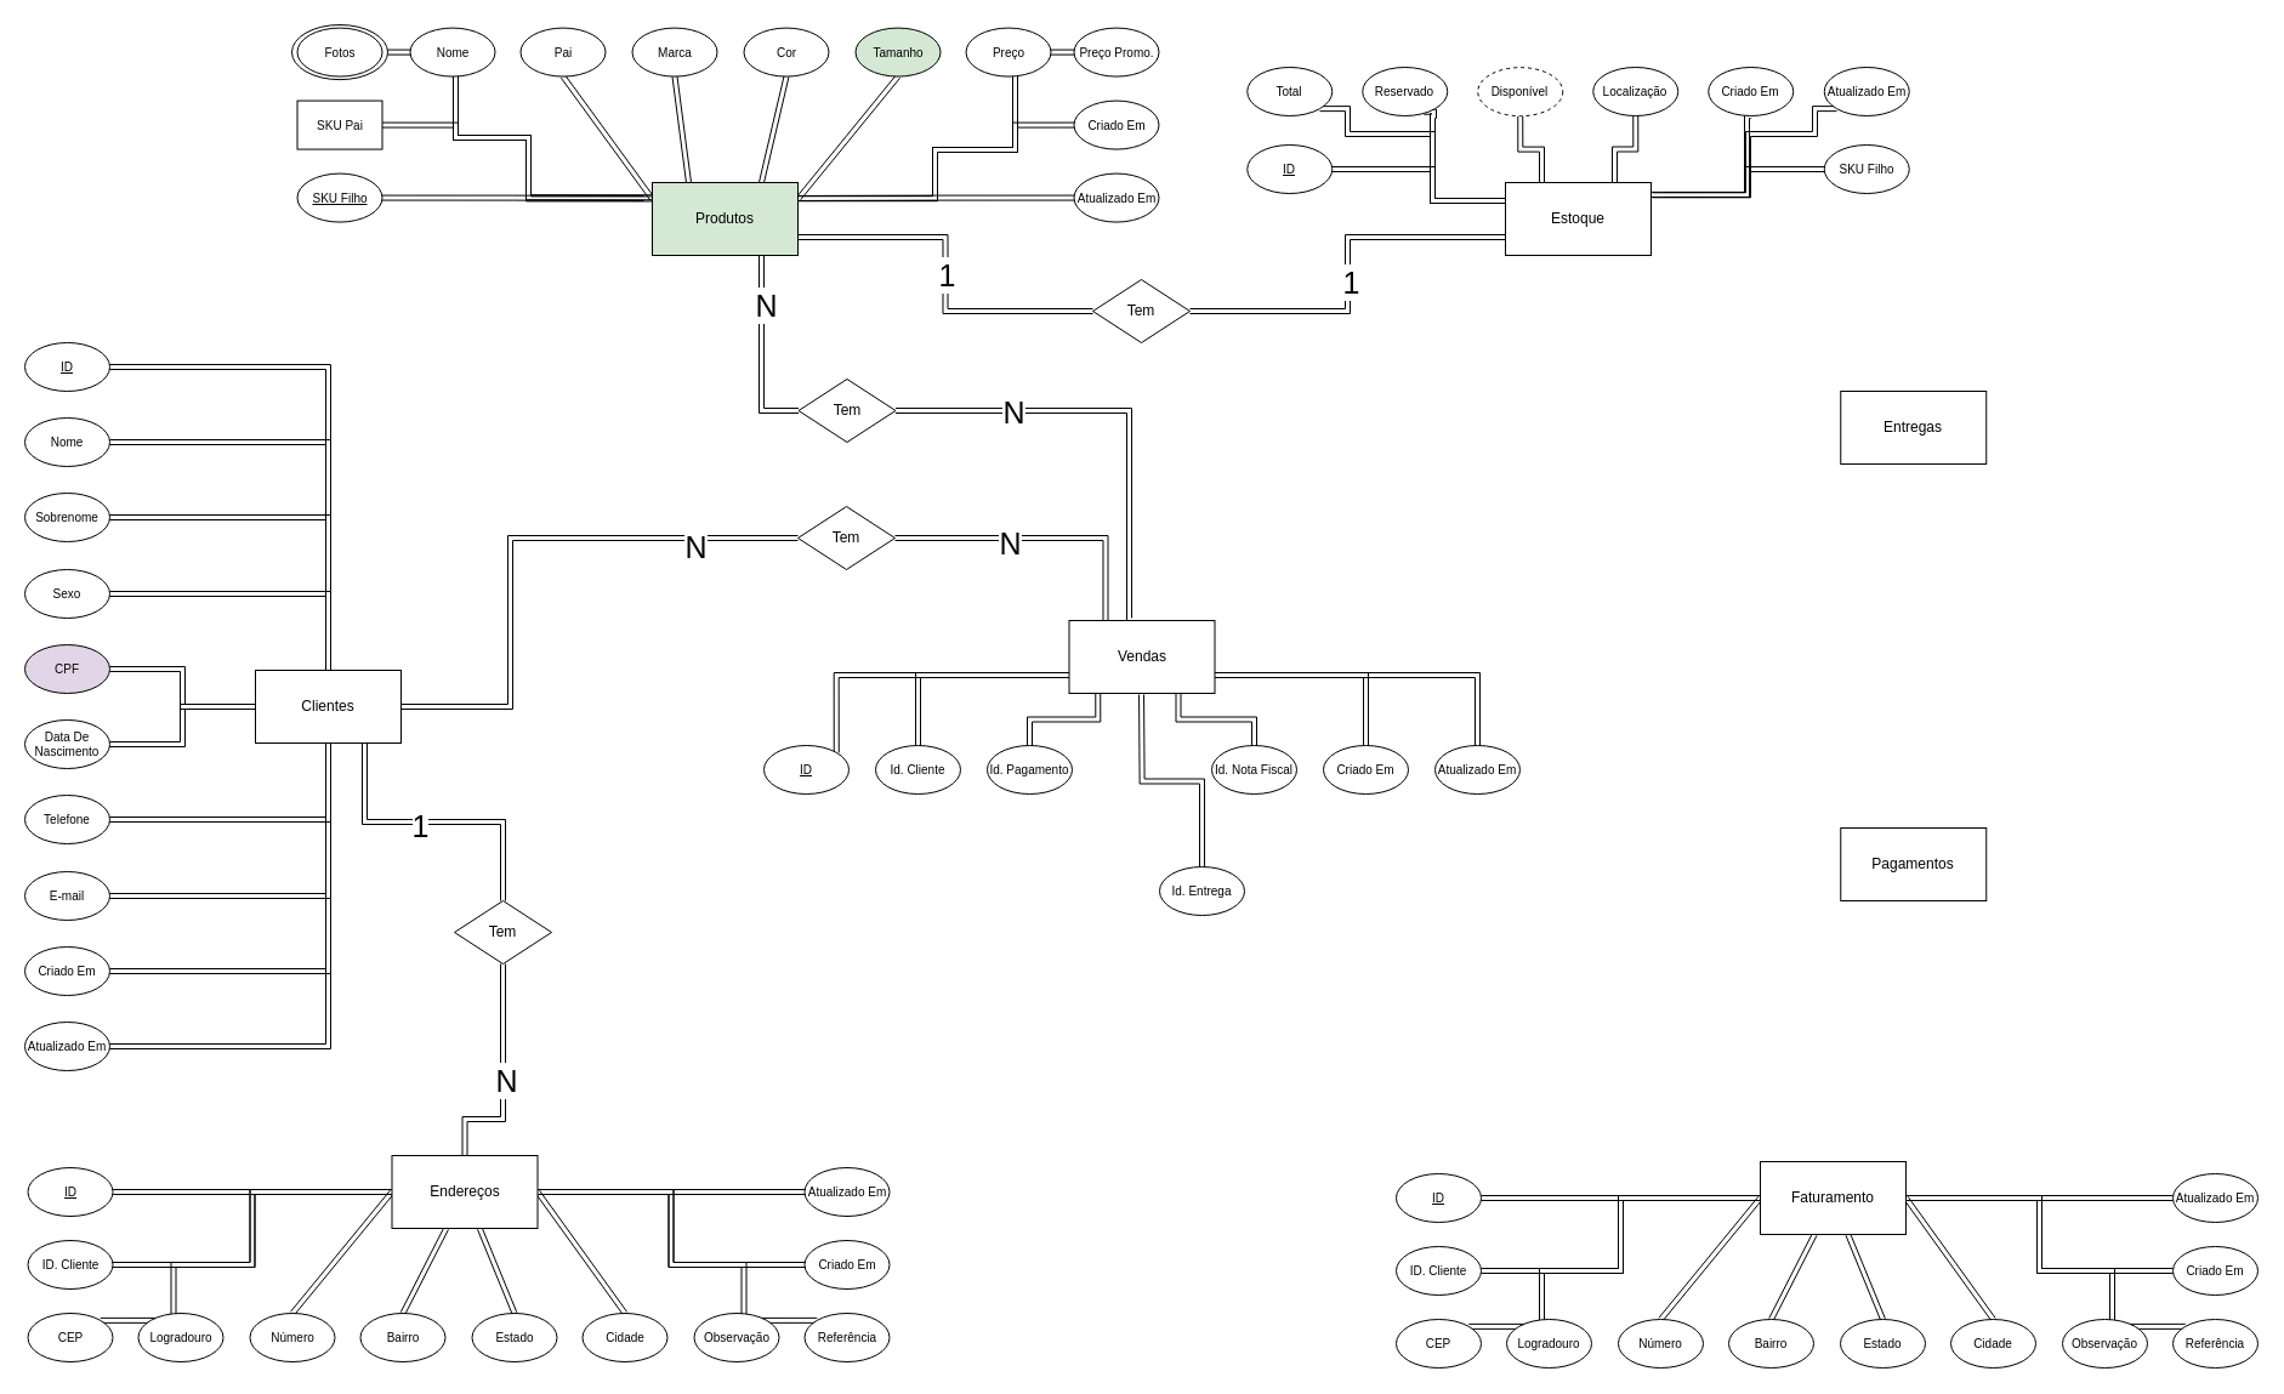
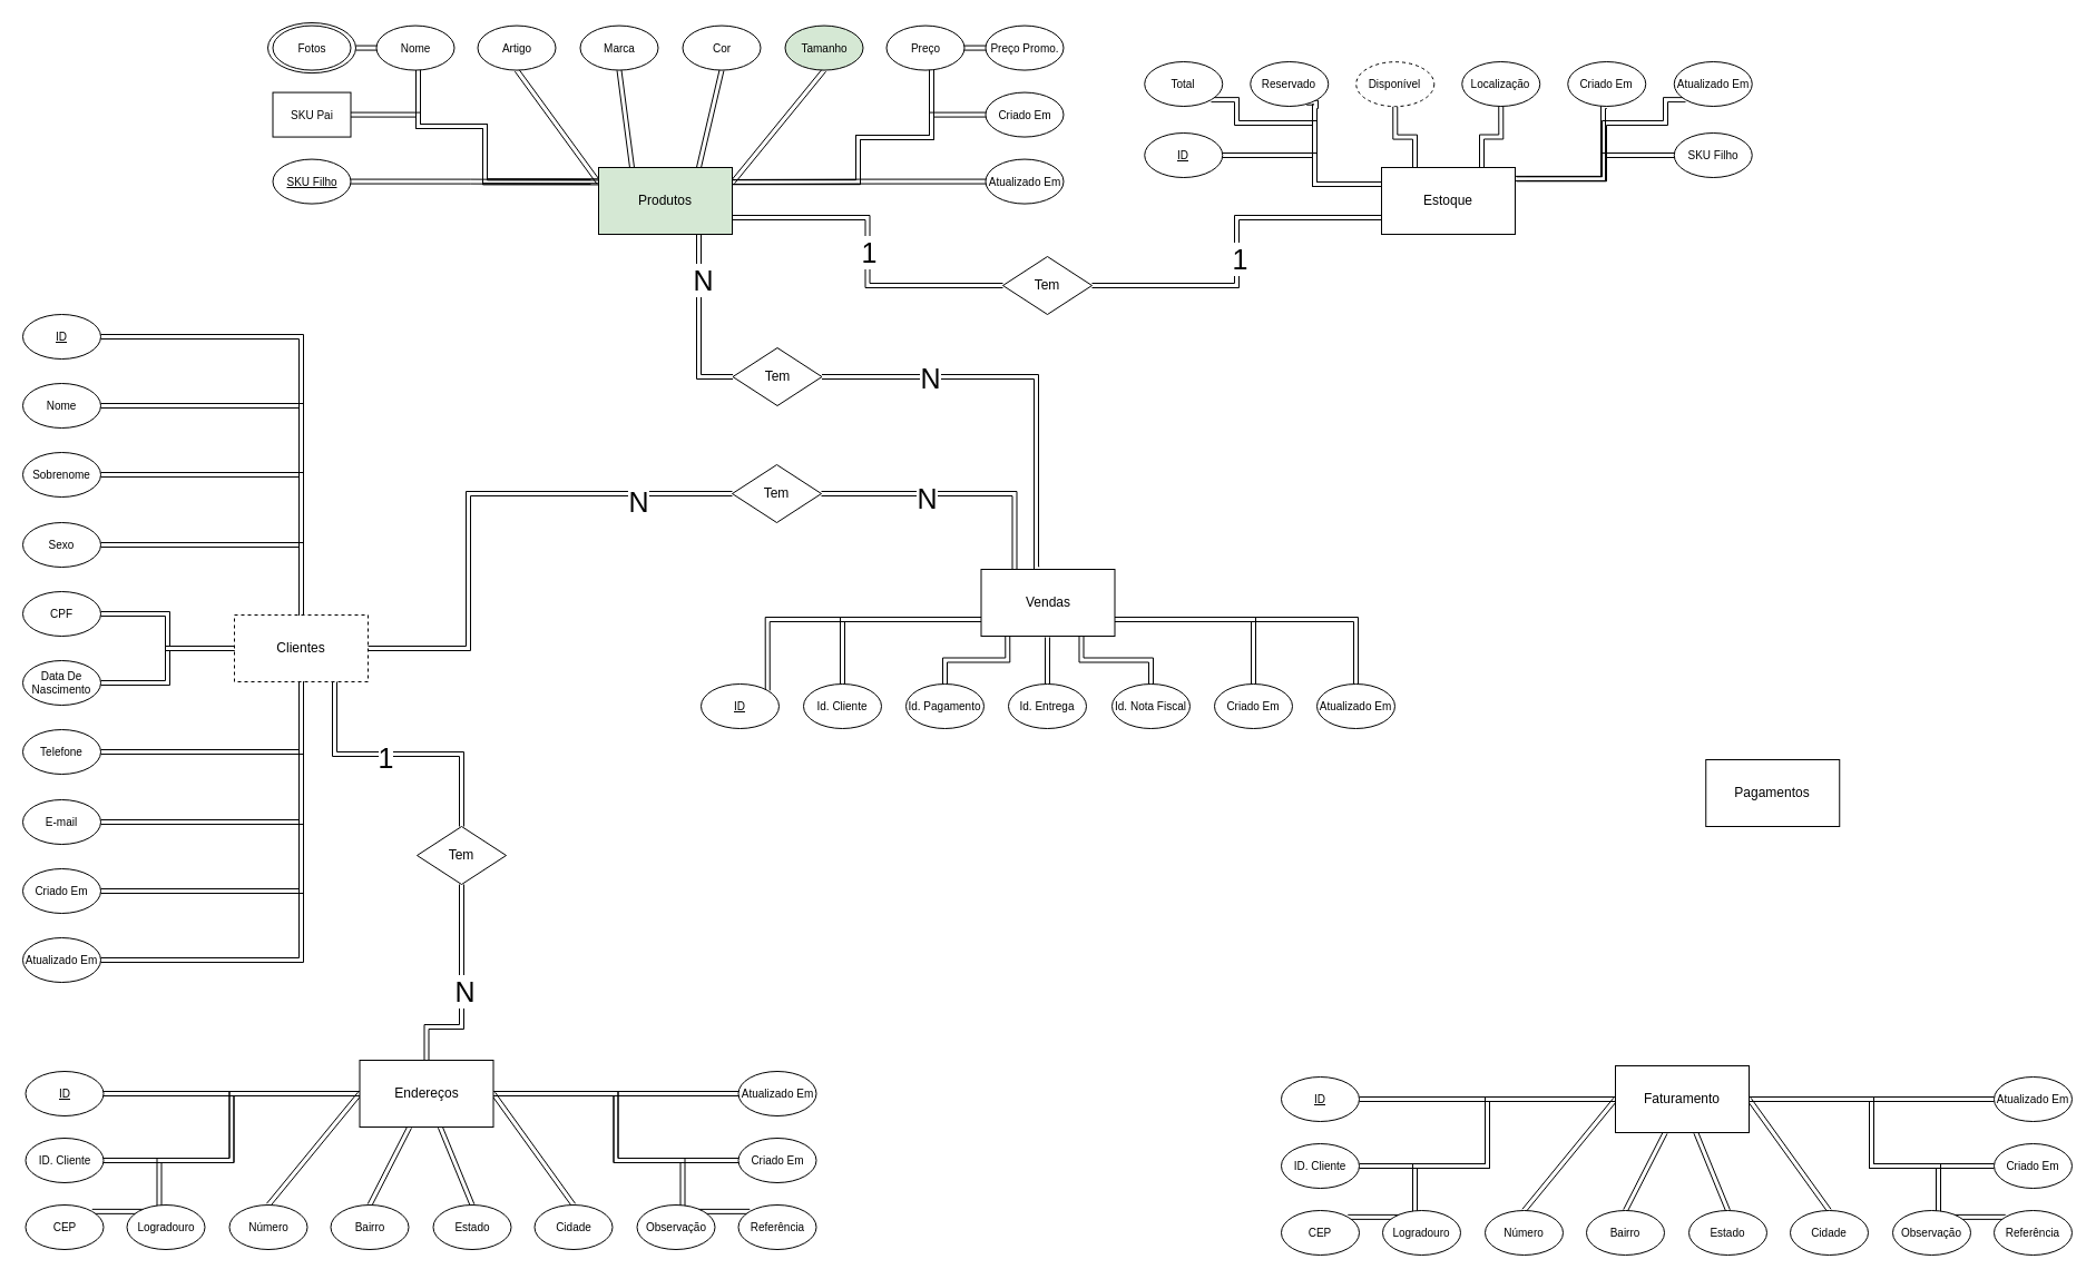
- <mxCell id="56" value="Pai" style="ellipse;whiteSpace=wrap;html=1;flipV=1;fontSize=10;fontStyle=0;flipH=0;" vertex="1" parent="1"><mxGeometry x="428.5" y="22.57" width="70" height="40" as="geometry" /></mxCell>
+ <mxCell id="56" value="Artigo" style="ellipse;whiteSpace=wrap;html=1;flipV=1;fontSize=10;fontStyle=0;flipH=0;" vertex="1" parent="1"><mxGeometry x="428.5" y="22.57" width="70" height="40" as="geometry" /></mxCell>
- <mxCell id="101" value="Entregas" style="rounded=0;whiteSpace=wrap;html=1;" vertex="1" parent="1"><mxGeometry x="1516.25" y="322" width="120" height="60" as="geometry" /></mxCell>
- <mxCell id="12" value="CPF" style="ellipse;whiteSpace=wrap;html=1;flipV=0;fontSize=10;fillColor=#e1d5e7;" parent="1" vertex="1"><mxGeometry x="20" y="531" width="70" height="40" as="geometry" /></mxCell>
+ <mxCell id="12" value="CPF" style="ellipse;whiteSpace=wrap;html=1;flipV=0;fontSize=10;" parent="1" vertex="1"><mxGeometry x="20" y="531" width="70" height="40" as="geometry" /></mxCell>
- <mxCell id="2" value="Clientes" style="rounded=0;whiteSpace=wrap;html=1;" parent="1" vertex="1"><mxGeometry x="210" y="552" width="120" height="60" as="geometry" /></mxCell>
+ <mxCell id="2" value="Clientes" style="rounded=0;whiteSpace=wrap;html=1;dashed=1;" parent="1" vertex="1"><mxGeometry x="210" y="552" width="120" height="60" as="geometry" /></mxCell>
- <mxCell id="102" value="Pagamentos" style="rounded=0;whiteSpace=wrap;html=1;" vertex="1" parent="1"><mxGeometry x="1516.25" y="682" width="120" height="60" as="geometry" /></mxCell>
+ <mxCell id="102" value="Pagamentos" style="rounded=0;whiteSpace=wrap;html=1;" vertex="1" parent="1"><mxGeometry x="1531.25" y="682" width="120" height="60" as="geometry" /></mxCell>
- <mxCell id="110" value="Id. Entrega" style="ellipse;whiteSpace=wrap;html=1;flipV=1;fontSize=10;fontStyle=0;flipH=0;" vertex="1" parent="1"><mxGeometry x="955" y="714" width="70" height="40" as="geometry" /></mxCell>
+ <mxCell id="110" value="Id. Entrega" style="ellipse;whiteSpace=wrap;html=1;flipV=1;fontSize=10;fontStyle=0;flipH=0;" vertex="1" parent="1"><mxGeometry x="905" y="614" width="70" height="40" as="geometry" /></mxCell>
